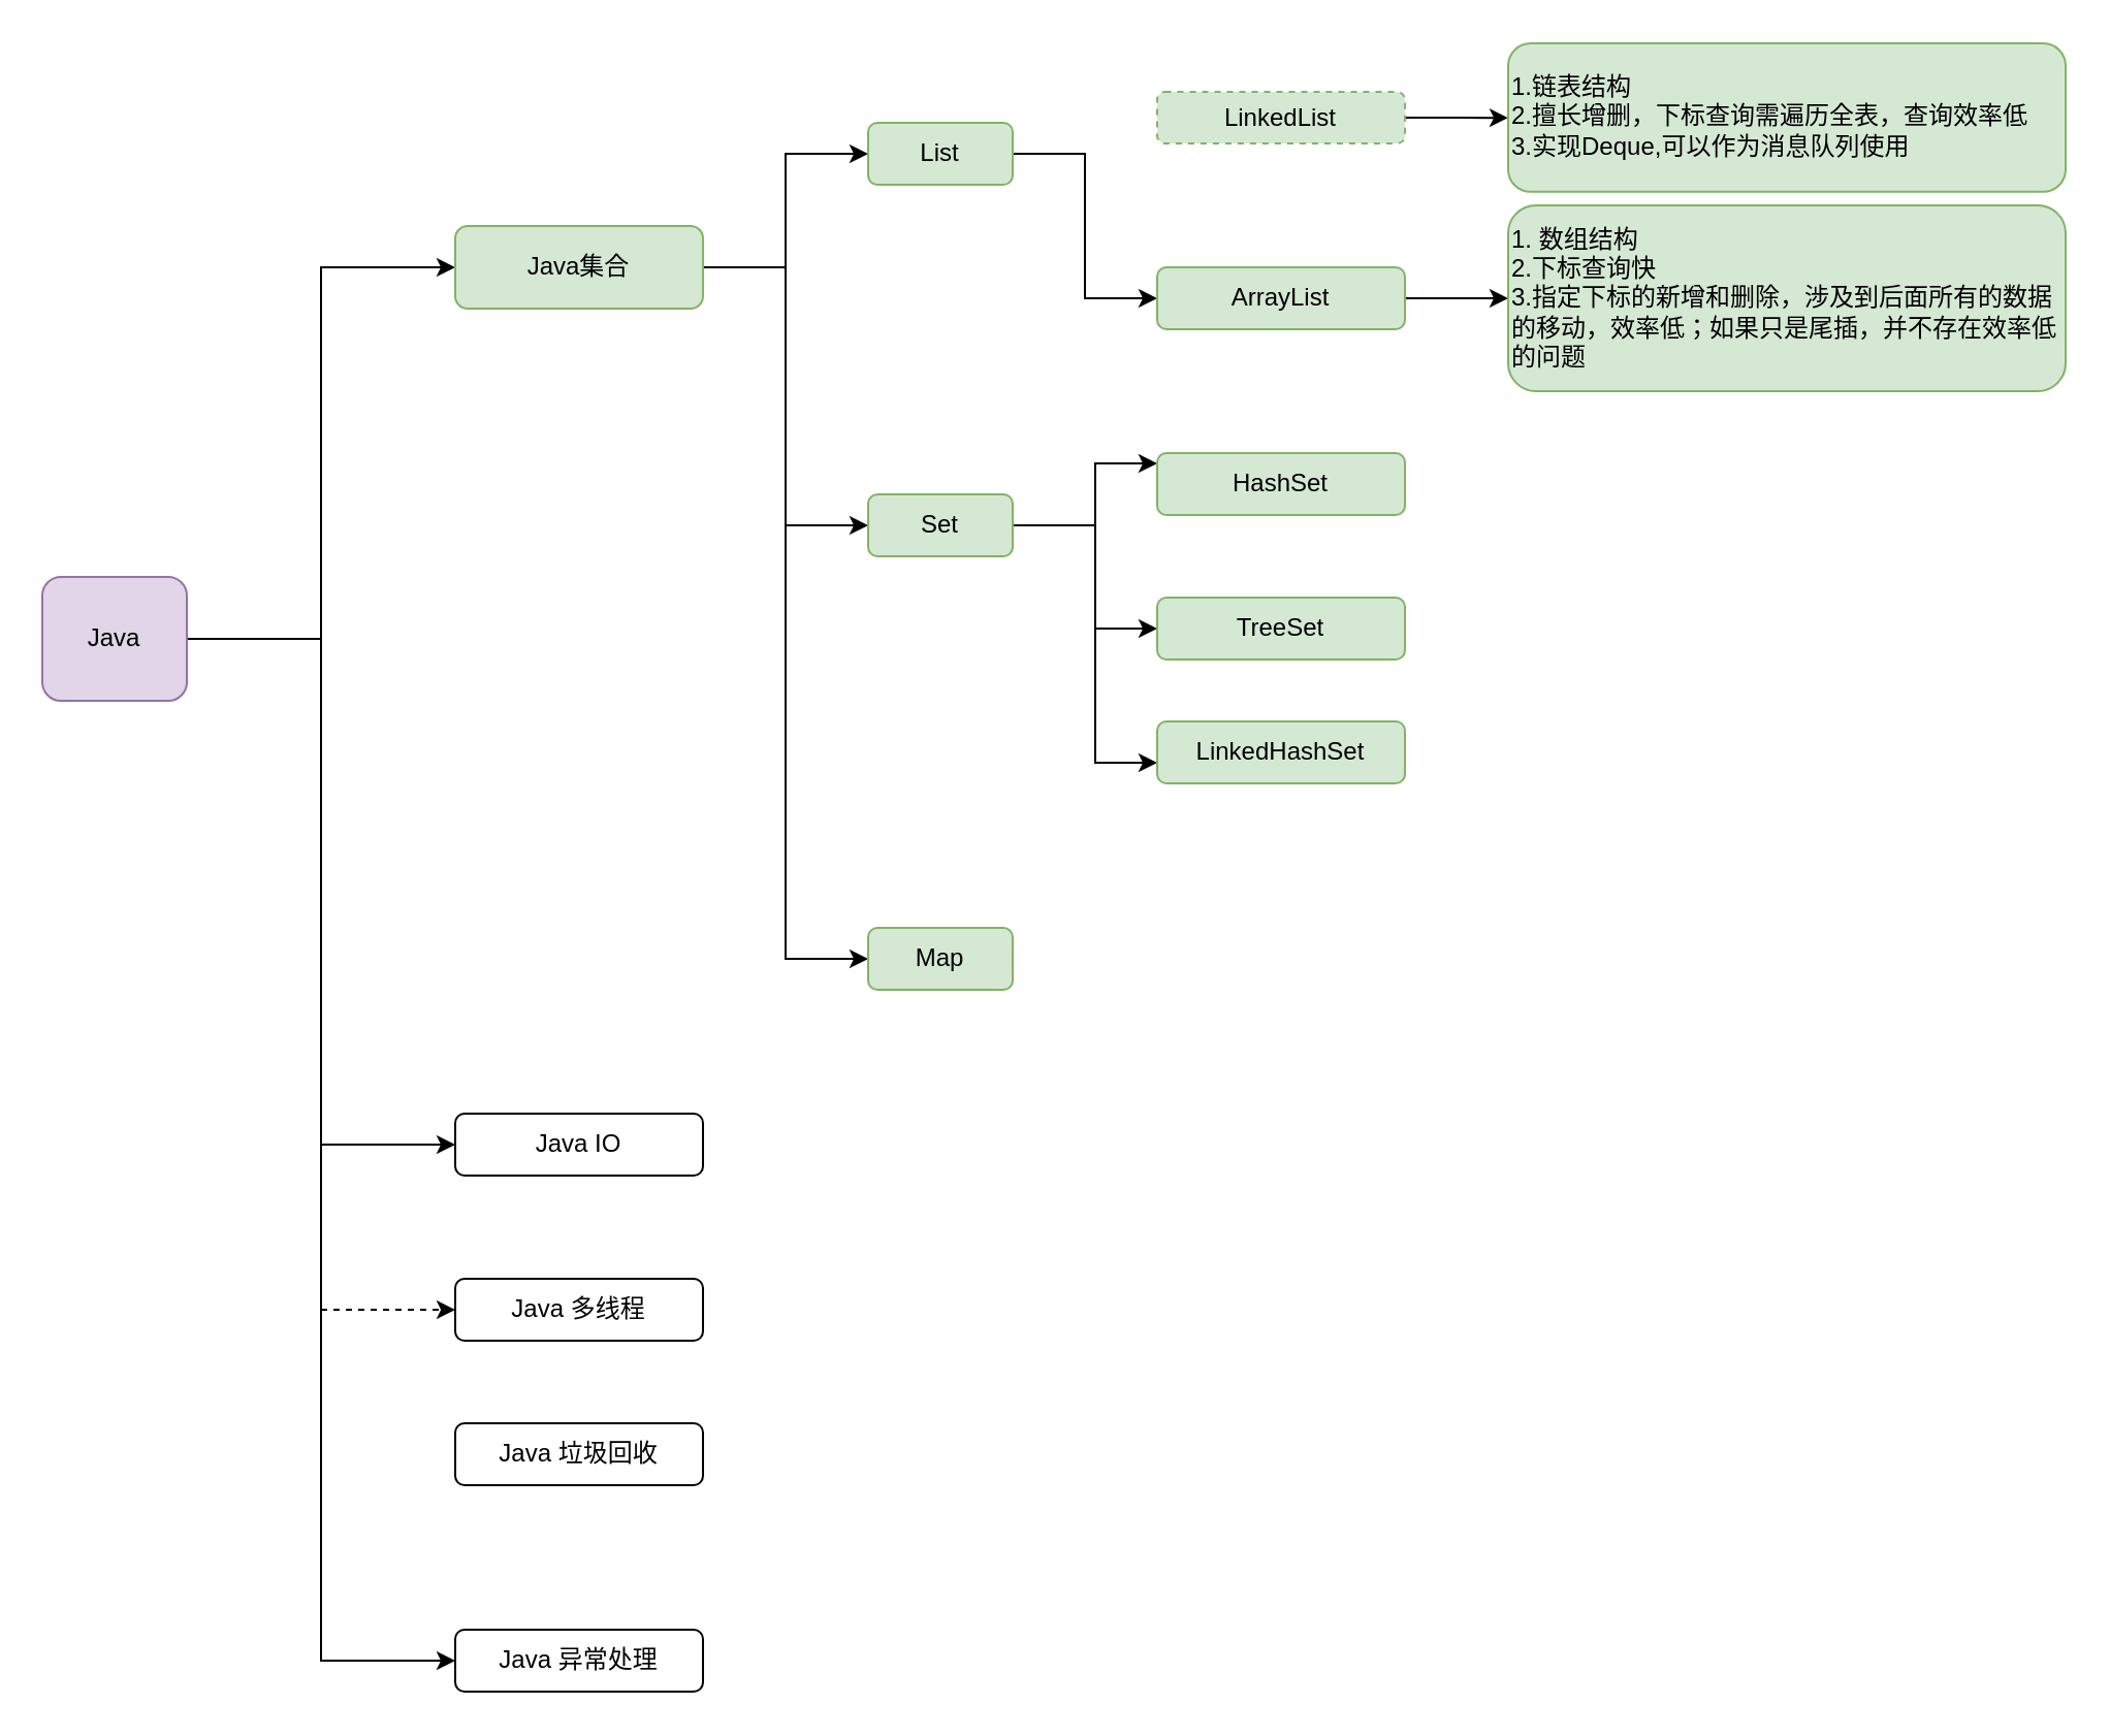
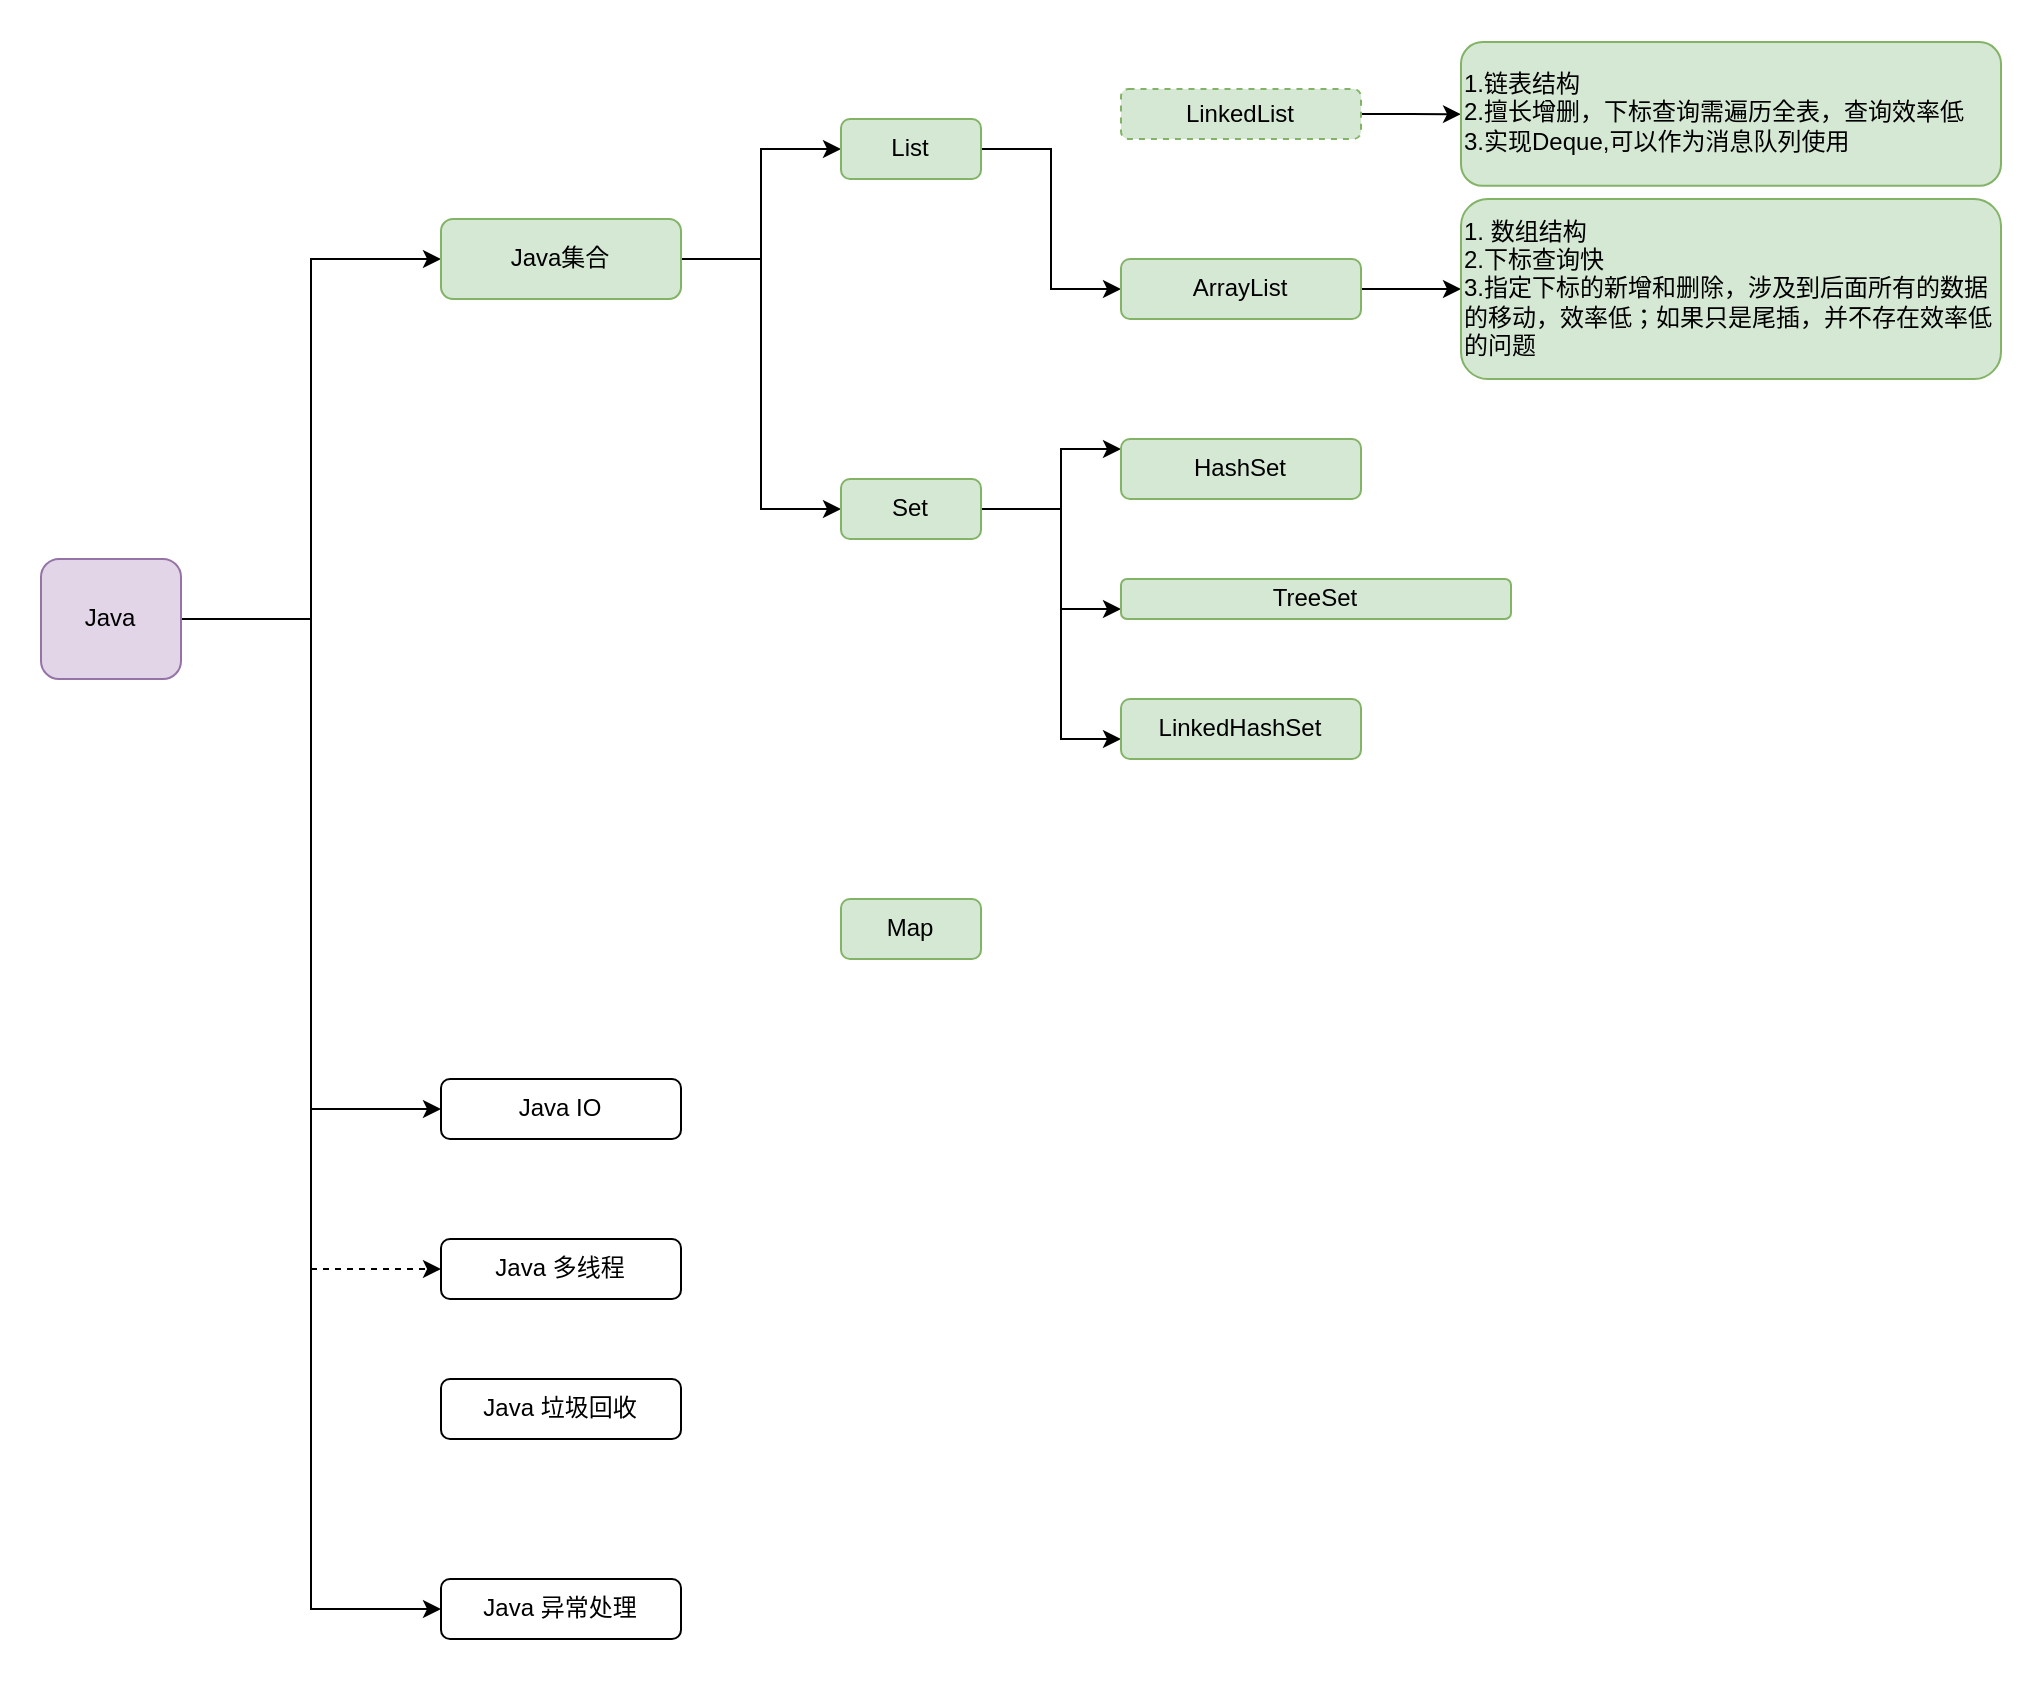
- <mxCell id="29" value="TreeSet" style="whiteSpace=wrap;html=1;fillColor=#d5e8d4;strokeColor=#82b366;rounded=1;" vertex="1" parent="1"><mxGeometry x="560" y="289" width="120" height="30" as="geometry" /></mxCell>
+ <mxCell id="29" value="TreeSet" style="whiteSpace=wrap;html=1;fillColor=#d5e8d4;strokeColor=#82b366;rounded=1;" vertex="1" parent="1"><mxGeometry x="560" y="289" width="195" height="20" as="geometry" /></mxCell>
- <mxCell id="9" style="edgeStyle=orthogonalEdgeStyle;rounded=0;orthogonalLoop=1;jettySize=auto;html=1;entryX=0;entryY=0.5;entryDx=0;entryDy=0;" edge="1" parent="1" source="10" target="21"><mxGeometry relative="1" as="geometry" /></mxCell>
